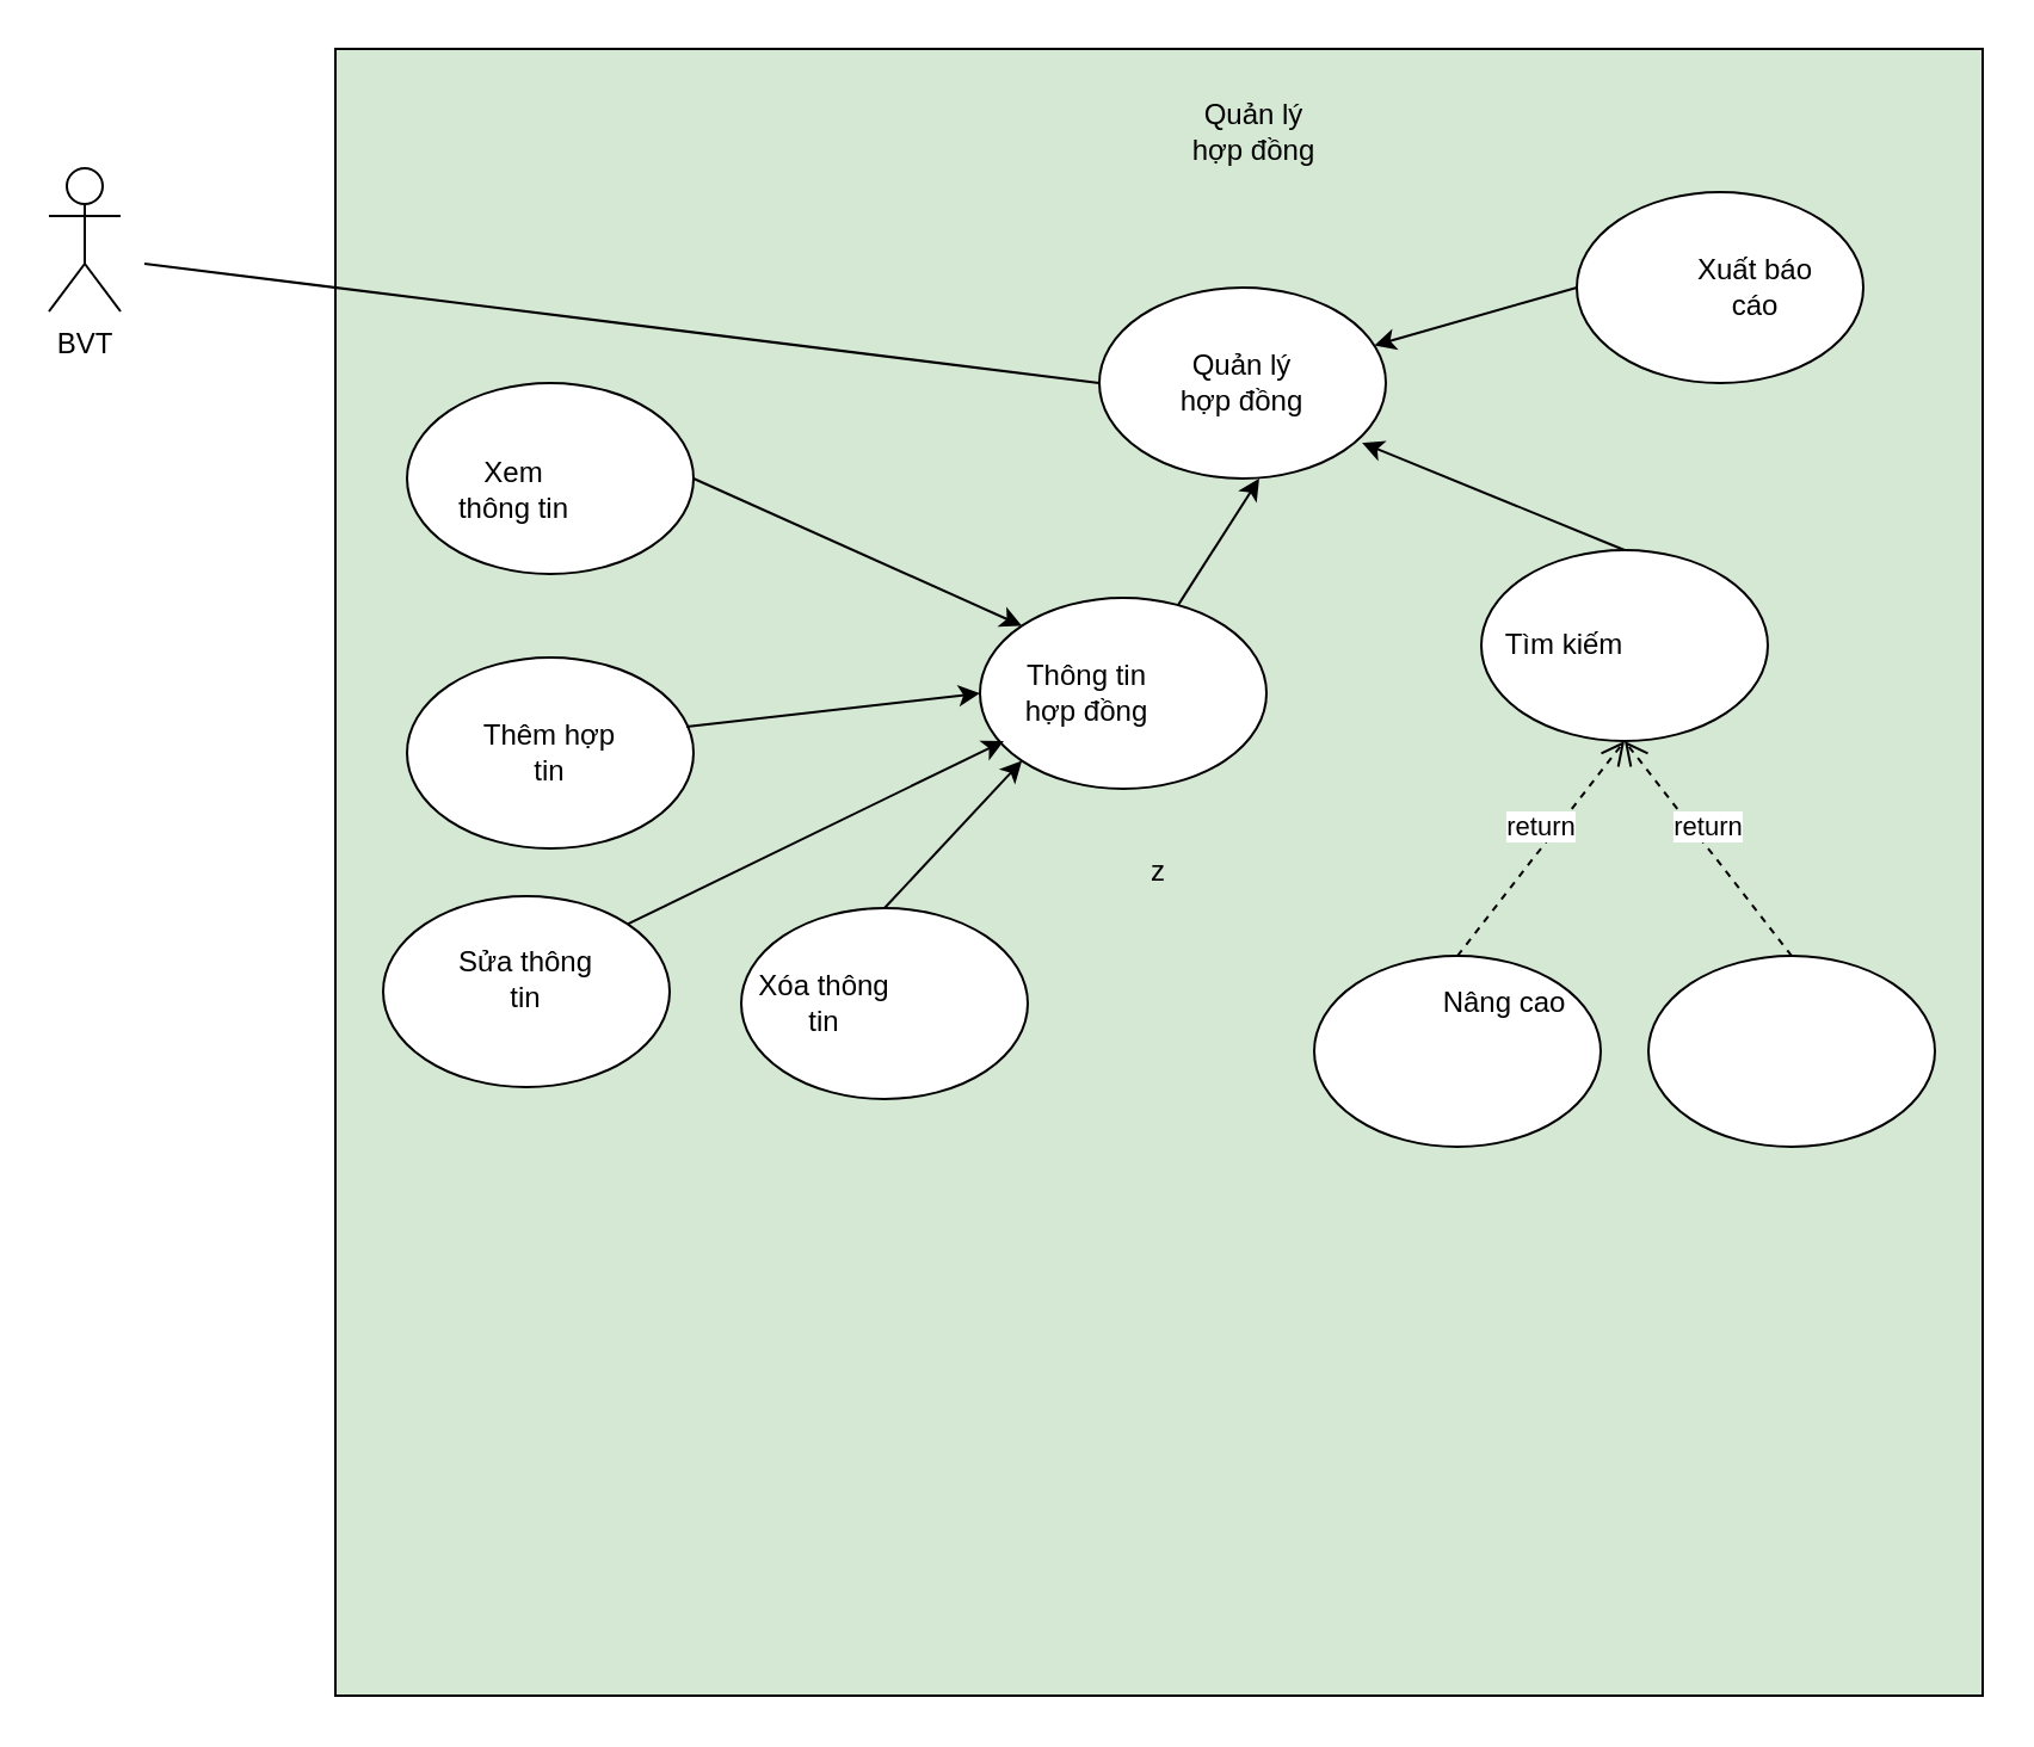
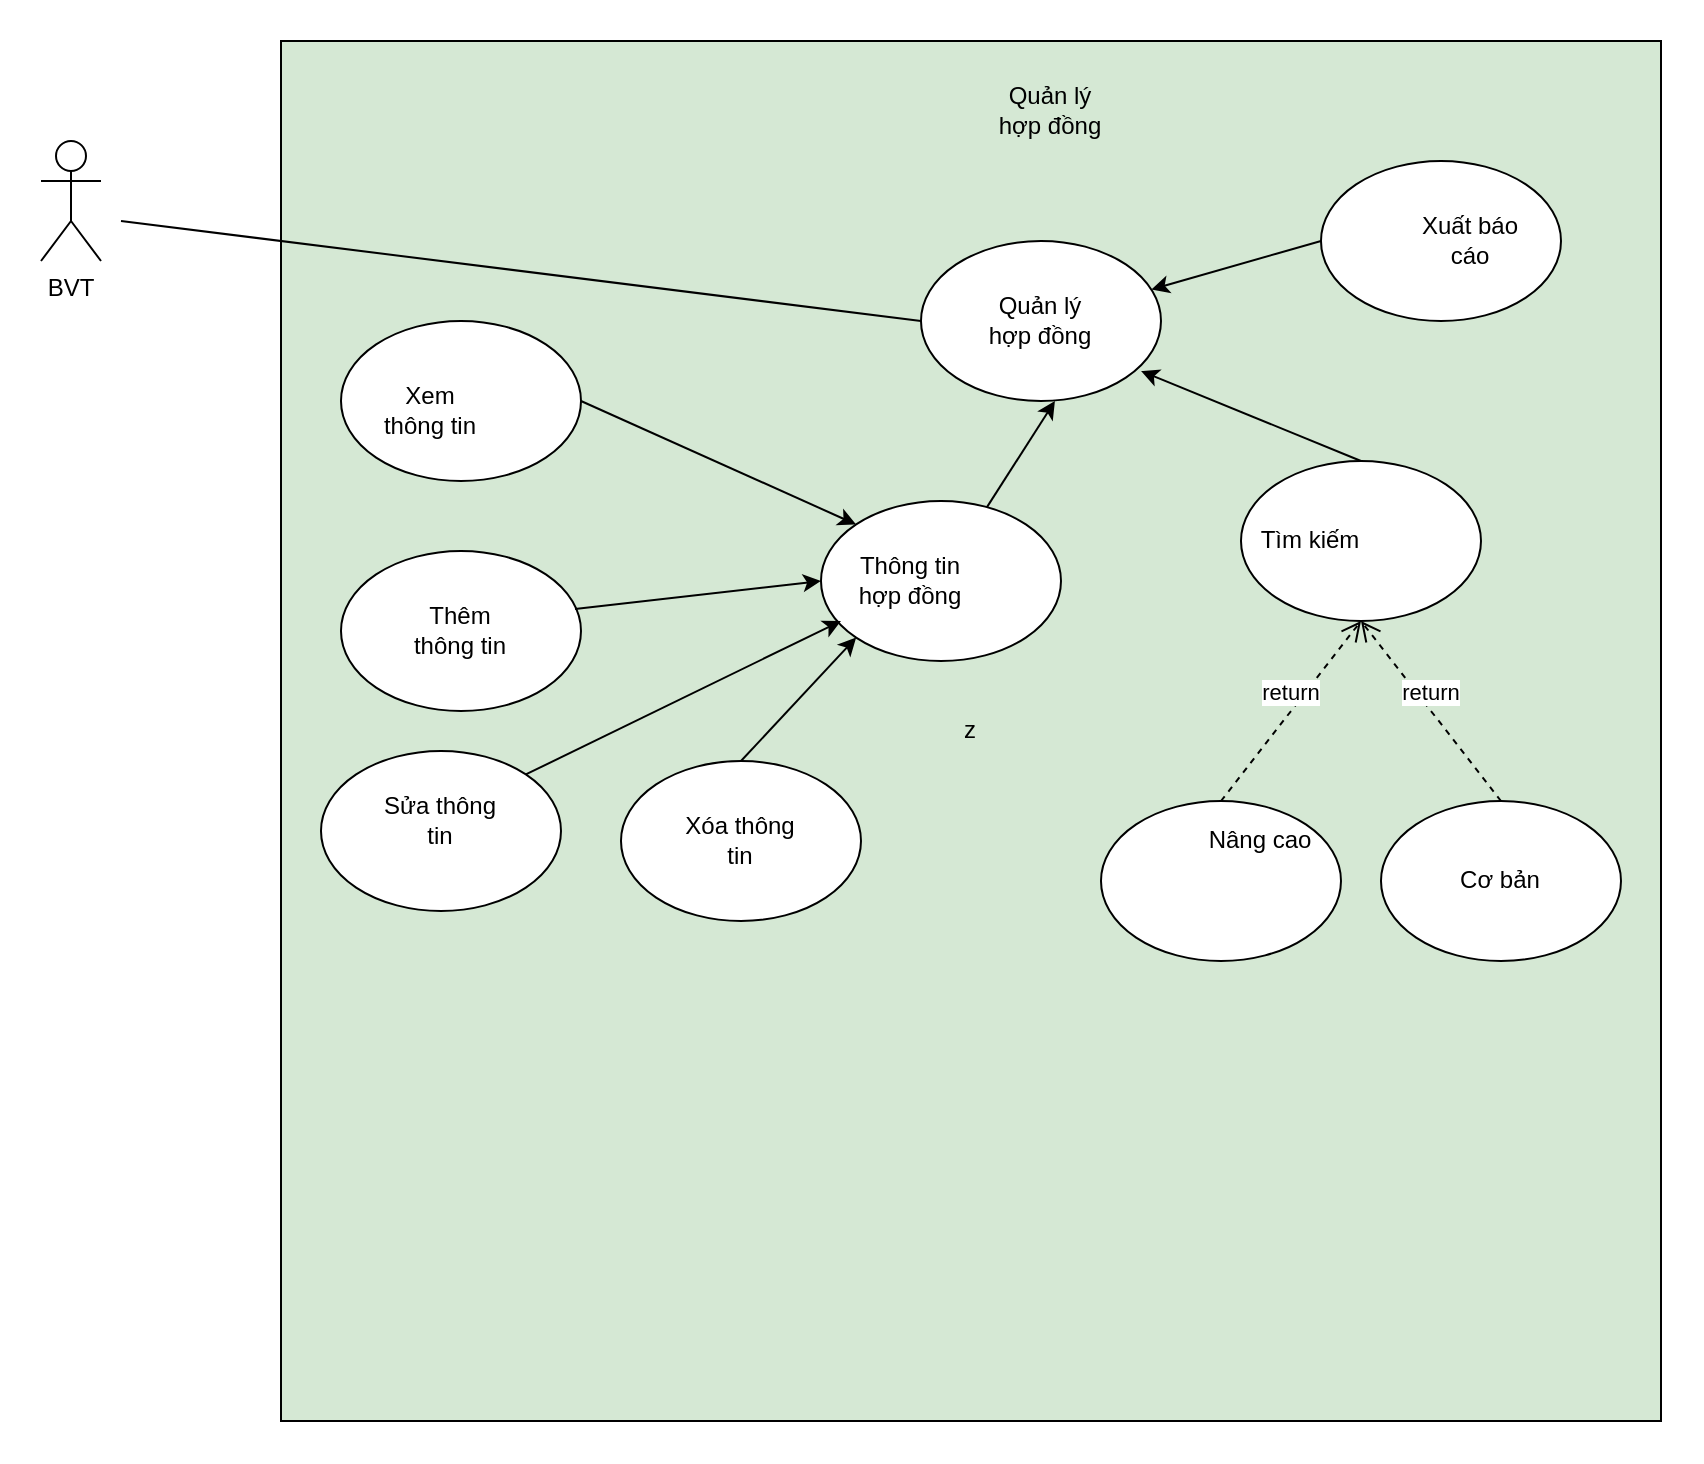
- <mxCell id="25" value="Thêm hợp tin" style="text;html=1;strokeColor=none;fillColor=none;align=center;verticalAlign=middle;whiteSpace=wrap;rounded=0;" vertex="1" parent="1"><mxGeometry x="200" y="300" width="60" height="30" as="geometry" /></mxCell>
+ <mxCell id="25" value="Thêm thông tin" style="text;html=1;strokeColor=none;fillColor=none;align=center;verticalAlign=middle;whiteSpace=wrap;rounded=0;" vertex="1" parent="1"><mxGeometry x="200" y="300" width="60" height="30" as="geometry" /></mxCell>
- <mxCell id="27" value="Xóa thông tin" style="text;html=1;strokeColor=none;fillColor=none;align=center;verticalAlign=middle;whiteSpace=wrap;rounded=0;" vertex="1" parent="1"><mxGeometry x="315" y="405" width="60" height="30" as="geometry" /></mxCell>
+ <mxCell id="27" value="Xóa thông tin" style="text;html=1;strokeColor=none;fillColor=none;align=center;verticalAlign=middle;whiteSpace=wrap;rounded=0;" vertex="1" parent="1"><mxGeometry x="340" y="405" width="60" height="30" as="geometry" /></mxCell>
+ <mxCell id="14" value="Cơ bản" style="text;html=1;strokeColor=none;fillColor=none;align=center;verticalAlign=middle;whiteSpace=wrap;rounded=0;" vertex="1" parent="1"><mxGeometry x="720" y="425" width="60" height="30" as="geometry" /></mxCell>
